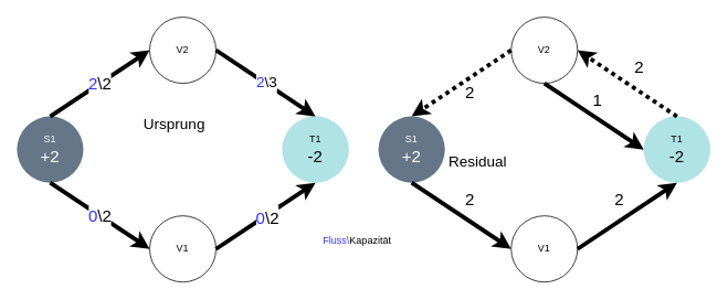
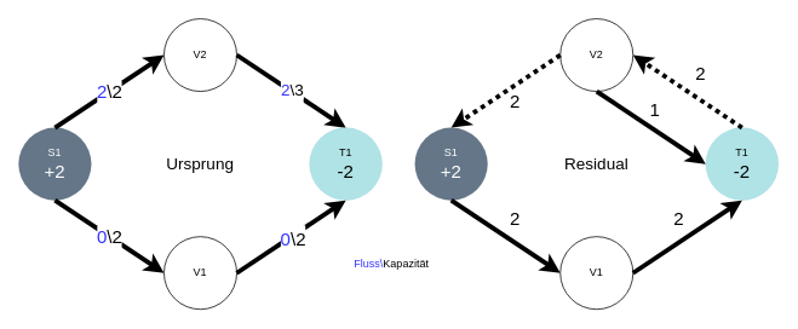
- <mxCell id="19" value="Ursprung" style="text;html=1;strokeColor=none;fillColor=none;align=center;verticalAlign=middle;whiteSpace=wrap;rounded=0;fontSize=18;fontColor=#000000;" parent="1" vertex="1"><mxGeometry x="180" y="135" width="60" height="30" as="geometry" /></mxCell>
+ <mxCell id="19" value="Ursprung" style="text;html=1;strokeColor=none;fillColor=none;align=center;verticalAlign=middle;whiteSpace=wrap;rounded=0;fontSize=18;fontColor=#000000;" parent="1" vertex="1"><mxGeometry x="190" y="165" width="60" height="30" as="geometry" /></mxCell>
- <mxCell id="20" value="Residual" style="text;html=1;strokeColor=none;fillColor=none;align=center;verticalAlign=middle;whiteSpace=wrap;rounded=0;fontSize=18;fontColor=#000000;" parent="1" vertex="1"><mxGeometry x="546" y="180" width="60" height="30" as="geometry" /></mxCell>
+ <mxCell id="20" value="Residual" style="text;html=1;strokeColor=none;fillColor=none;align=center;verticalAlign=middle;whiteSpace=wrap;rounded=0;fontSize=18;fontColor=#000000;" parent="1" vertex="1"><mxGeometry x="626" y="165" width="60" height="30" as="geometry" /></mxCell>
